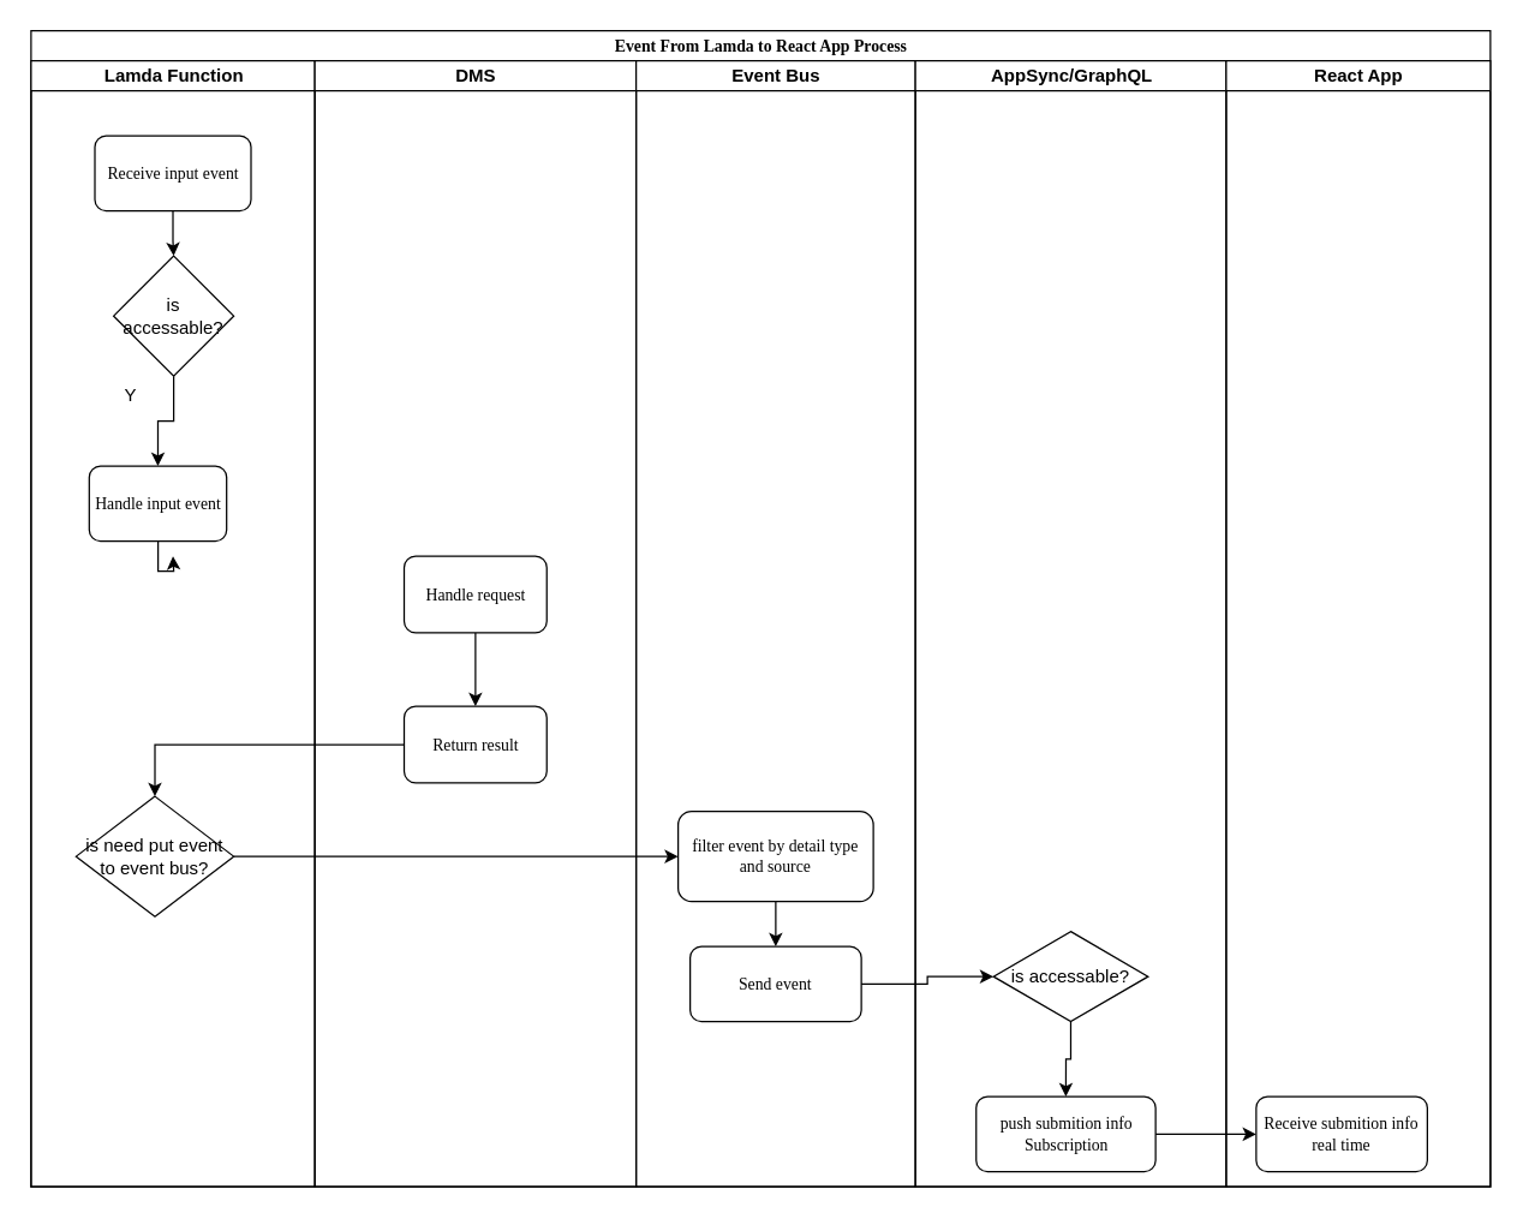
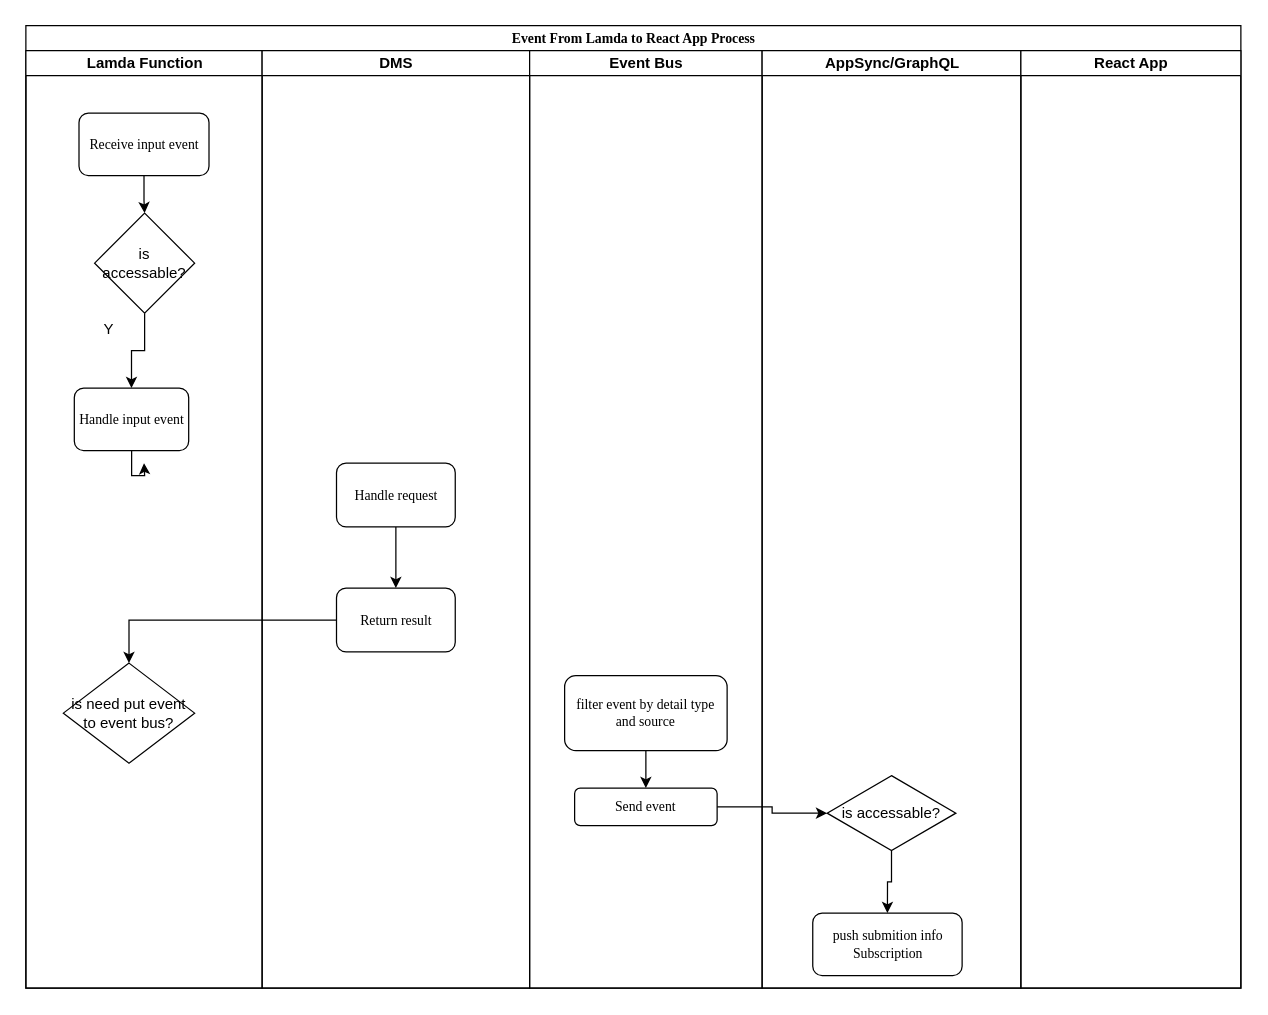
- <mxCell id="26" style="edgeStyle=orthogonalEdgeStyle;rounded=0;orthogonalLoop=1;jettySize=auto;html=1;entryX=0;entryY=0.5;entryDx=0;entryDy=0;" edge="1" parent="2" source="10" target="17"><mxGeometry relative="1" as="geometry"><Array as="points"><mxPoint x="421" y="550" /></Array></mxGeometry></mxCell>
- <mxCell id="18" value="&lt;span style=&quot;font-size: 11px;&quot;&gt;Send event&lt;/span&gt;" style="rounded=1;whiteSpace=wrap;html=1;shadow=0;labelBackgroundColor=none;strokeWidth=1;fontFamily=Verdana;fontSize=8;align=center;" vertex="1" parent="15"><mxGeometry x="36" y="590" width="114" height="50" as="geometry" /></mxCell>
+ <mxCell id="18" value="&lt;span style=&quot;font-size: 11px;&quot;&gt;Send event&lt;/span&gt;" style="rounded=1;whiteSpace=wrap;html=1;shadow=0;labelBackgroundColor=none;strokeWidth=1;fontFamily=Verdana;fontSize=8;align=center;" vertex="1" parent="15"><mxGeometry x="36" y="590" width="114" height="30" as="geometry" /></mxCell>
- <mxCell id="28" style="edgeStyle=orthogonalEdgeStyle;rounded=0;orthogonalLoop=1;jettySize=auto;html=1;entryX=0;entryY=0.5;entryDx=0;entryDy=0;" edge="1" parent="2" source="22" target="24"><mxGeometry relative="1" as="geometry" /></mxCell>
- <mxCell id="24" value="&lt;span style=&quot;font-size: 11px;&quot;&gt;Receive submition info real time&lt;/span&gt;" style="rounded=1;whiteSpace=wrap;html=1;shadow=0;labelBackgroundColor=none;strokeWidth=1;fontFamily=Verdana;fontSize=8;align=center;" vertex="1" parent="23"><mxGeometry x="20" y="690" width="114" height="50" as="geometry" /></mxCell>
